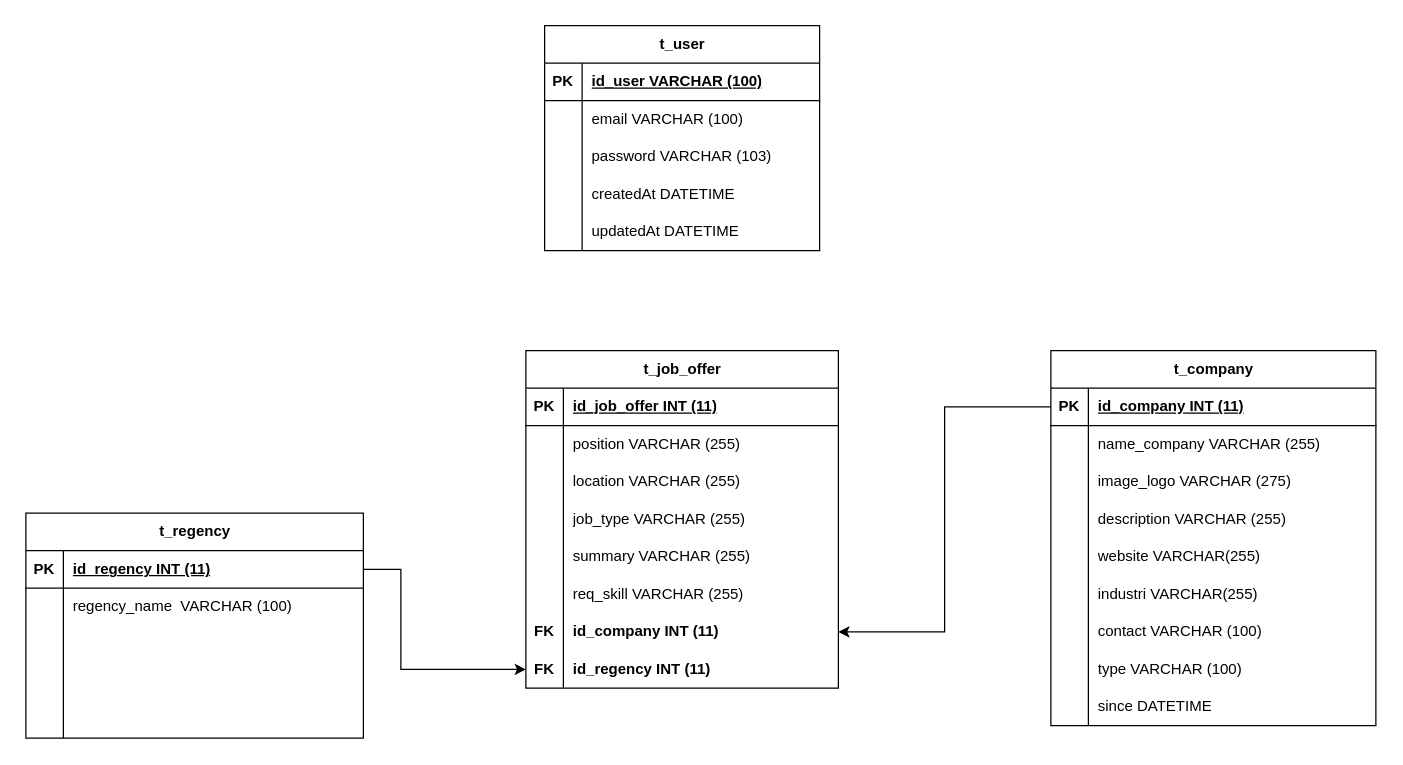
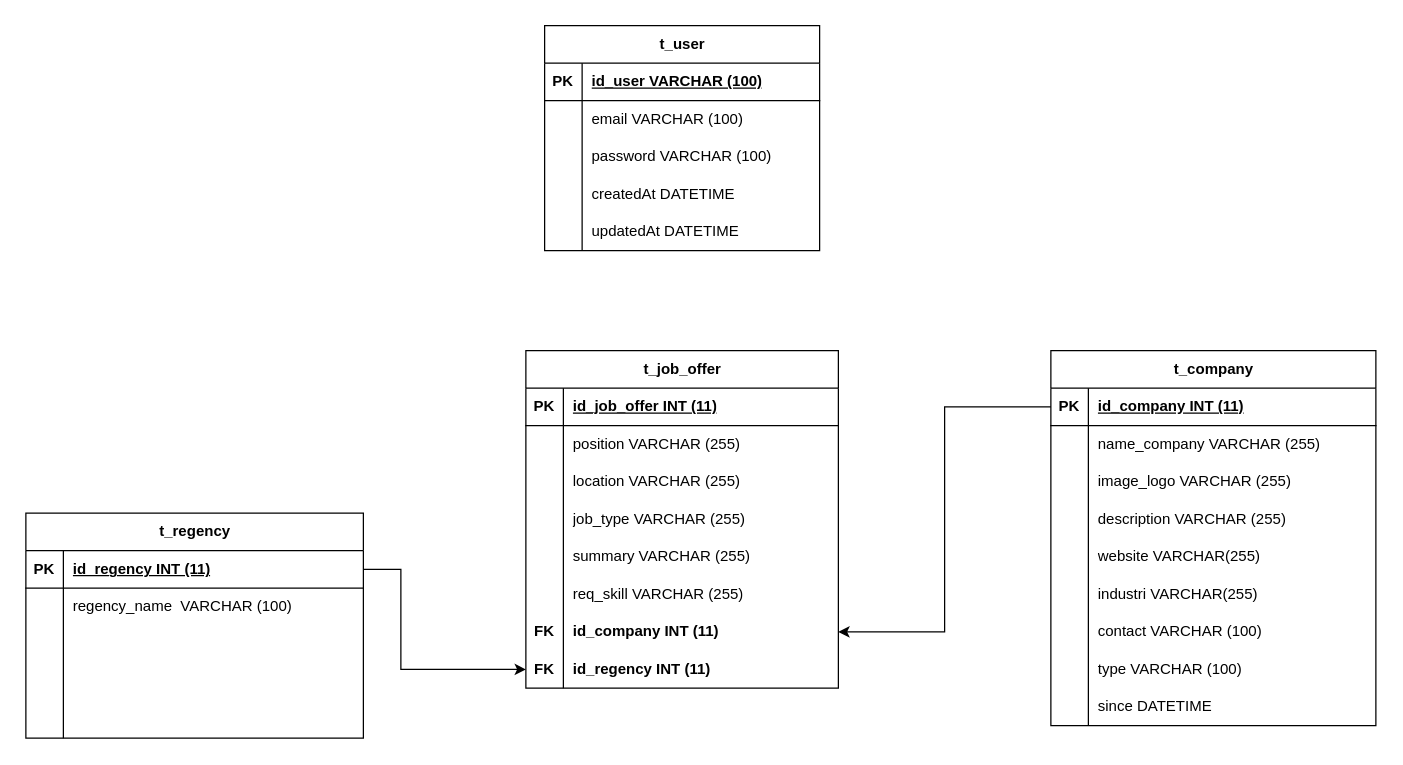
- <mxCell id="82" value="password VARCHAR (103)" style="shape=partialRectangle;connectable=0;fillColor=none;top=0;left=0;bottom=0;right=0;align=left;spacingLeft=6;overflow=hidden;whiteSpace=wrap;html=1;" vertex="1" parent="80"><mxGeometry x="30" width="190" height="30" as="geometry"><mxRectangle width="190" height="30" as="alternateBounds" /></mxGeometry></mxCell>
+ <mxCell id="82" value="password VARCHAR (100)" style="shape=partialRectangle;connectable=0;fillColor=none;top=0;left=0;bottom=0;right=0;align=left;spacingLeft=6;overflow=hidden;whiteSpace=wrap;html=1;" vertex="1" parent="80"><mxGeometry x="30" width="190" height="30" as="geometry"><mxRectangle width="190" height="30" as="alternateBounds" /></mxGeometry></mxCell>
- <mxCell id="11" value="image_logo VARCHAR (275)" style="shape=partialRectangle;connectable=0;fillColor=none;top=0;left=0;bottom=0;right=0;align=left;spacingLeft=6;overflow=hidden;whiteSpace=wrap;html=1;" vertex="1" parent="9"><mxGeometry x="30" width="230" height="30" as="geometry"><mxRectangle width="230" height="30" as="alternateBounds" /></mxGeometry></mxCell>
+ <mxCell id="11" value="image_logo VARCHAR (255)" style="shape=partialRectangle;connectable=0;fillColor=none;top=0;left=0;bottom=0;right=0;align=left;spacingLeft=6;overflow=hidden;whiteSpace=wrap;html=1;" vertex="1" parent="9"><mxGeometry x="30" width="230" height="30" as="geometry"><mxRectangle width="230" height="30" as="alternateBounds" /></mxGeometry></mxCell>
